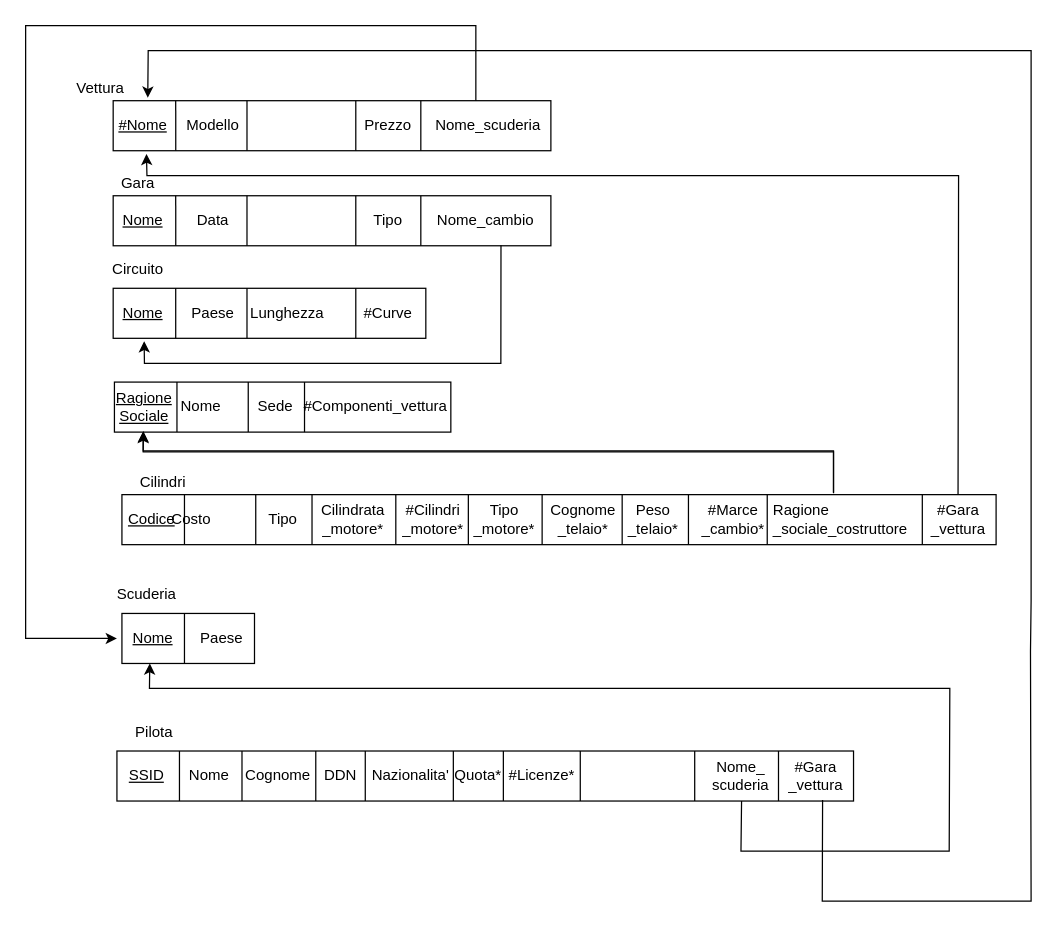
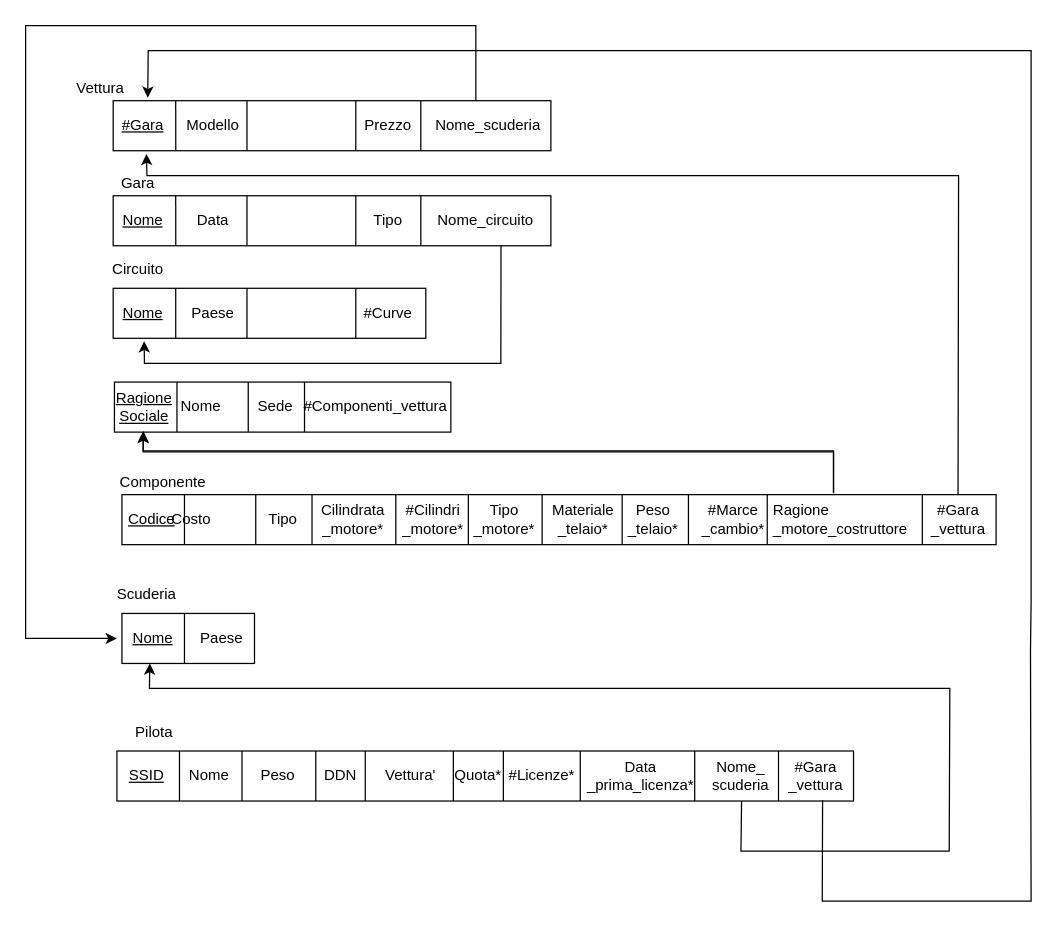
- <mxCell id="3" value="#Nome" style="text;html=1;strokeColor=none;fillColor=none;align=center;verticalAlign=middle;whiteSpace=wrap;rounded=0;fontStyle=4" vertex="1" parent="1"><mxGeometry x="84" y="85" width="60" height="30" as="geometry" /></mxCell>
+ <mxCell id="3" value="#Gara" style="text;html=1;strokeColor=none;fillColor=none;align=center;verticalAlign=middle;whiteSpace=wrap;rounded=0;fontStyle=4" vertex="1" parent="1"><mxGeometry x="84" y="85" width="60" height="30" as="geometry" /></mxCell>
- <mxCell id="17" value="Nome_cambio" style="text;html=1;strokeColor=none;fillColor=none;align=center;verticalAlign=middle;whiteSpace=wrap;rounded=0;" vertex="1" parent="1"><mxGeometry x="352.5" y="161" width="70" height="30" as="geometry" /></mxCell>
+ <mxCell id="17" value="Nome_circuito" style="text;html=1;strokeColor=none;fillColor=none;align=center;verticalAlign=middle;whiteSpace=wrap;rounded=0;" vertex="1" parent="1"><mxGeometry x="352.5" y="161" width="70" height="30" as="geometry" /></mxCell>
- <mxCell id="25" value="Lunghezza&lt;span style=&quot;white-space: pre;&quot;&gt;&#09;&lt;/span&gt;" style="text;html=1;strokeColor=none;fillColor=none;align=center;verticalAlign=middle;whiteSpace=wrap;rounded=0;" vertex="1" parent="1"><mxGeometry x="210" y="235" width="60" height="30" as="geometry" /></mxCell>
- <mxCell id="47" value="Cilindri" style="text;html=1;strokeColor=none;fillColor=none;align=center;verticalAlign=middle;whiteSpace=wrap;rounded=0;" vertex="1" parent="1"><mxGeometry x="100" y="370" width="60" height="30" as="geometry" /></mxCell>
+ <mxCell id="47" value="Componente" style="text;html=1;strokeColor=none;fillColor=none;align=center;verticalAlign=middle;whiteSpace=wrap;rounded=0;" vertex="1" parent="1"><mxGeometry x="100" y="370" width="60" height="30" as="geometry" /></mxCell>
- <mxCell id="50" value="Cognome&lt;br&gt;_telaio*" style="text;html=1;strokeColor=none;fillColor=none;align=center;verticalAlign=middle;whiteSpace=wrap;rounded=0;" vertex="1" parent="1"><mxGeometry x="436" y="400" width="60" height="30" as="geometry" /></mxCell>
+ <mxCell id="50" value="Materiale&lt;br&gt;_telaio*" style="text;html=1;strokeColor=none;fillColor=none;align=center;verticalAlign=middle;whiteSpace=wrap;rounded=0;" vertex="1" parent="1"><mxGeometry x="436" y="400" width="60" height="30" as="geometry" /></mxCell>
- <mxCell id="53" value="Ragione&lt;br&gt;_sociale_costruttore" style="text;html=1;strokeColor=none;fillColor=none;align=left;verticalAlign=middle;whiteSpace=wrap;rounded=0;" vertex="1" parent="1"><mxGeometry x="616" y="410" width="70" height="10" as="geometry" /></mxCell>
+ <mxCell id="53" value="Ragione&lt;br&gt;_motore_costruttore" style="text;html=1;strokeColor=none;fillColor=none;align=left;verticalAlign=middle;whiteSpace=wrap;rounded=0;" vertex="1" parent="1"><mxGeometry x="616" y="410" width="70" height="10" as="geometry" /></mxCell>
- <mxCell id="70" value="Cognome" style="text;html=1;strokeColor=none;fillColor=none;align=center;verticalAlign=middle;whiteSpace=wrap;rounded=0;" vertex="1" parent="1"><mxGeometry x="192" y="605" width="60" height="30" as="geometry" /></mxCell>
+ <mxCell id="70" value="Peso" style="text;html=1;strokeColor=none;fillColor=none;align=center;verticalAlign=middle;whiteSpace=wrap;rounded=0;" vertex="1" parent="1"><mxGeometry x="192" y="605" width="60" height="30" as="geometry" /></mxCell>
- <mxCell id="75" value="Nazionalita'" style="text;html=1;strokeColor=none;fillColor=none;align=center;verticalAlign=middle;whiteSpace=wrap;rounded=0;" vertex="1" parent="1"><mxGeometry x="298" y="605" width="60" height="30" as="geometry" /></mxCell>
+ <mxCell id="75" value="Vettura'" style="text;html=1;strokeColor=none;fillColor=none;align=center;verticalAlign=middle;whiteSpace=wrap;rounded=0;" vertex="1" parent="1"><mxGeometry x="298" y="605" width="60" height="30" as="geometry" /></mxCell>
+ <mxCell id="78" value="Data&lt;br&gt;_prima_licenza*" style="text;html=1;strokeColor=none;fillColor=none;align=center;verticalAlign=middle;whiteSpace=wrap;rounded=0;" vertex="1" parent="1"><mxGeometry x="482" y="605" width="60" height="30" as="geometry" /></mxCell>
